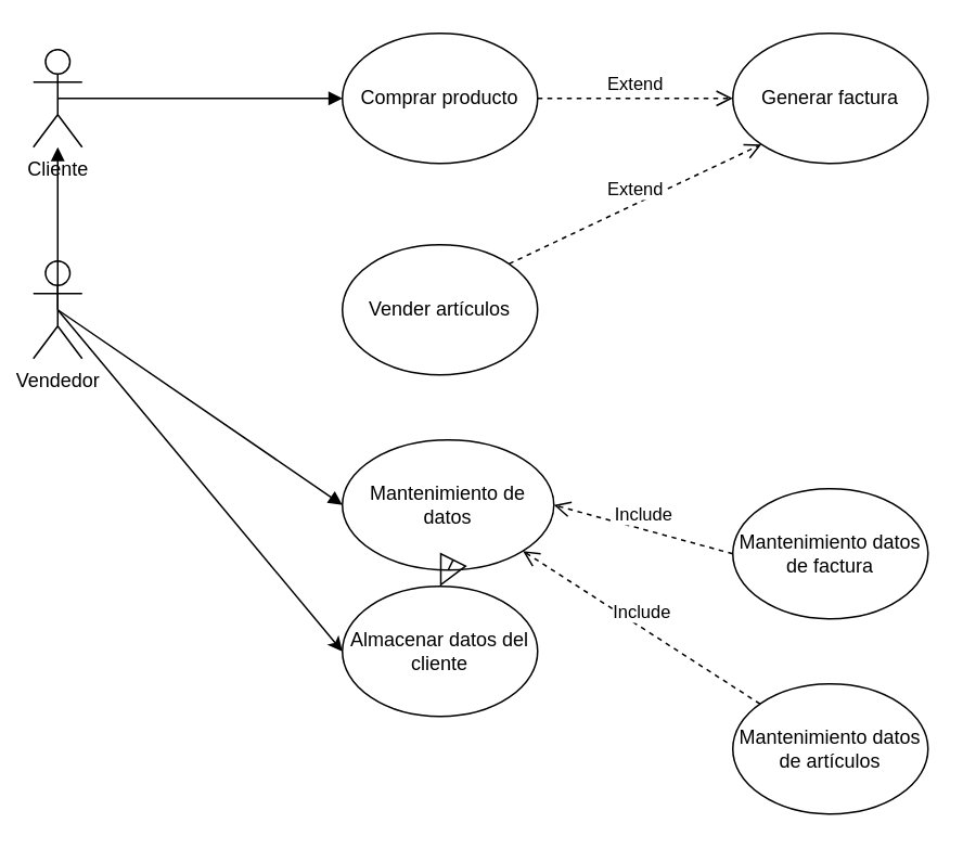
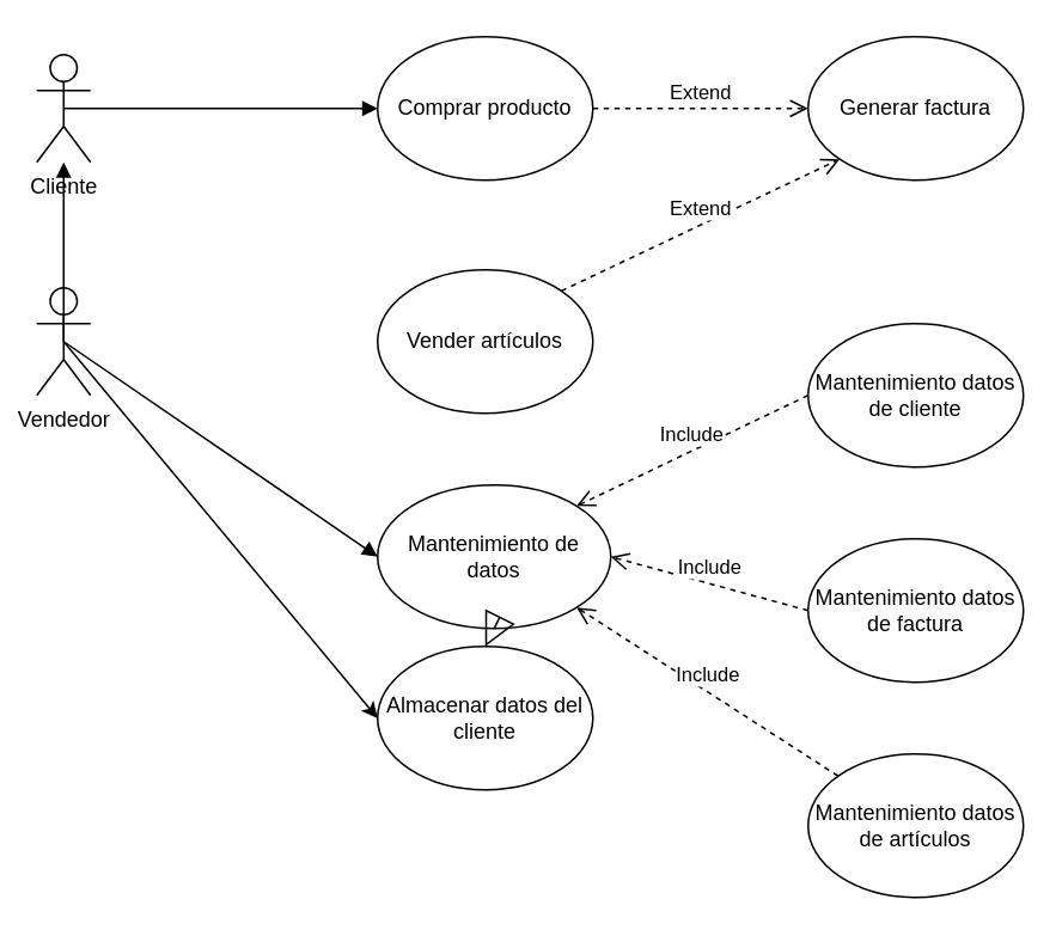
+ <mxCell id="15" value="Mantenimiento datos de cliente" style="ellipse;whiteSpace=wrap;html=1;" vertex="1" parent="1"><mxGeometry x="450" y="180" width="120" height="80" as="geometry" /></mxCell>
+ <mxCell id="18" value="Include" style="html=1;verticalAlign=bottom;endArrow=open;dashed=1;endSize=8;rounded=0;entryX=1;entryY=0;entryDx=0;entryDy=0;exitX=0;exitY=0.5;exitDx=0;exitDy=0;" edge="1" parent="1" source="15" target="12"><mxGeometry relative="1" as="geometry"><mxPoint x="340" y="70" as="sourcePoint" /><mxPoint x="460" y="70" as="targetPoint" /></mxGeometry></mxCell>
